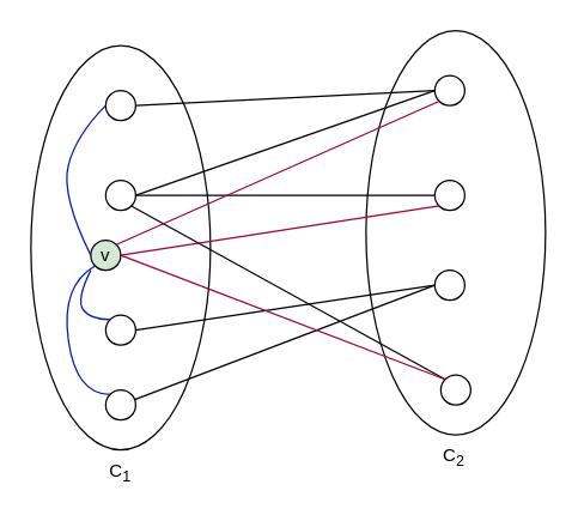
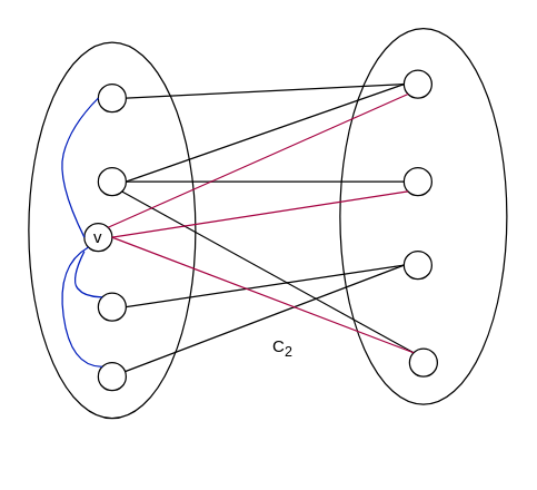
- <mxCell id="6" value="v" style="ellipse;whiteSpace=wrap;html=1;aspect=fixed;fillColor=#d5e8d4;" parent="1" vertex="1"><mxGeometry x="60" y="160" width="20" height="20" as="geometry" /></mxCell>
+ <mxCell id="6" value="v" style="ellipse;whiteSpace=wrap;html=1;aspect=fixed;" parent="1" vertex="1"><mxGeometry x="60" y="160" width="20" height="20" as="geometry" /></mxCell>
- <mxCell id="22" value="C&lt;sub&gt;2&lt;/sub&gt;" style="text;html=1;strokeColor=none;fillColor=none;align=center;verticalAlign=middle;whiteSpace=wrap;rounded=0;" parent="1" vertex="1"><mxGeometry x="273" y="290" width="60" height="30" as="geometry" /></mxCell>
+ <mxCell id="22" value="C&lt;sub&gt;2&lt;/sub&gt;" style="text;html=1;strokeColor=none;fillColor=none;align=center;verticalAlign=middle;whiteSpace=wrap;rounded=0;" parent="1" vertex="1"><mxGeometry x="173" y="235" width="60" height="30" as="geometry" /></mxCell>
- <mxCell id="21" value="C&lt;sub&gt;1&lt;/sub&gt;" style="text;html=1;strokeColor=none;fillColor=none;align=center;verticalAlign=middle;whiteSpace=wrap;rounded=0;" parent="1" vertex="1"><mxGeometry x="50" y="300" width="60" height="30" as="geometry" /></mxCell>
